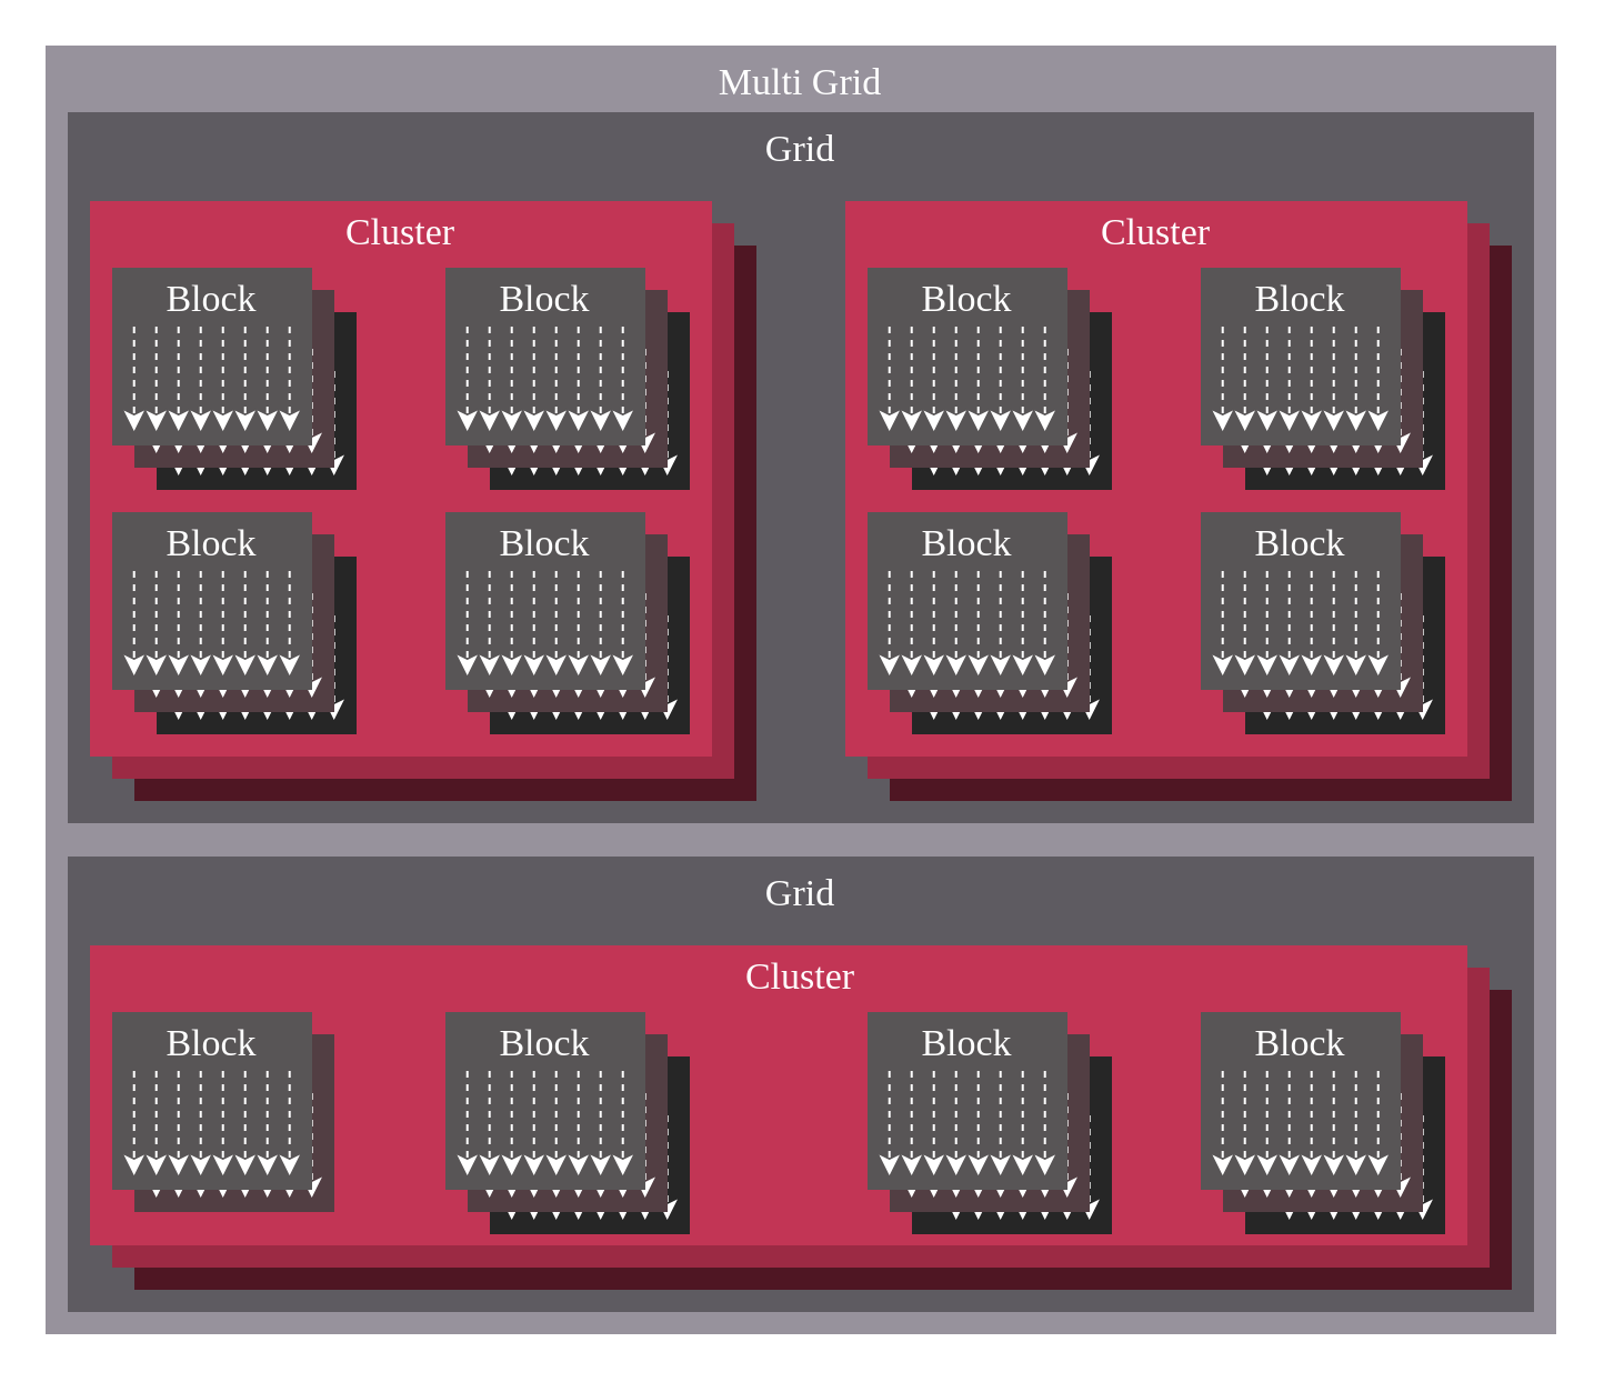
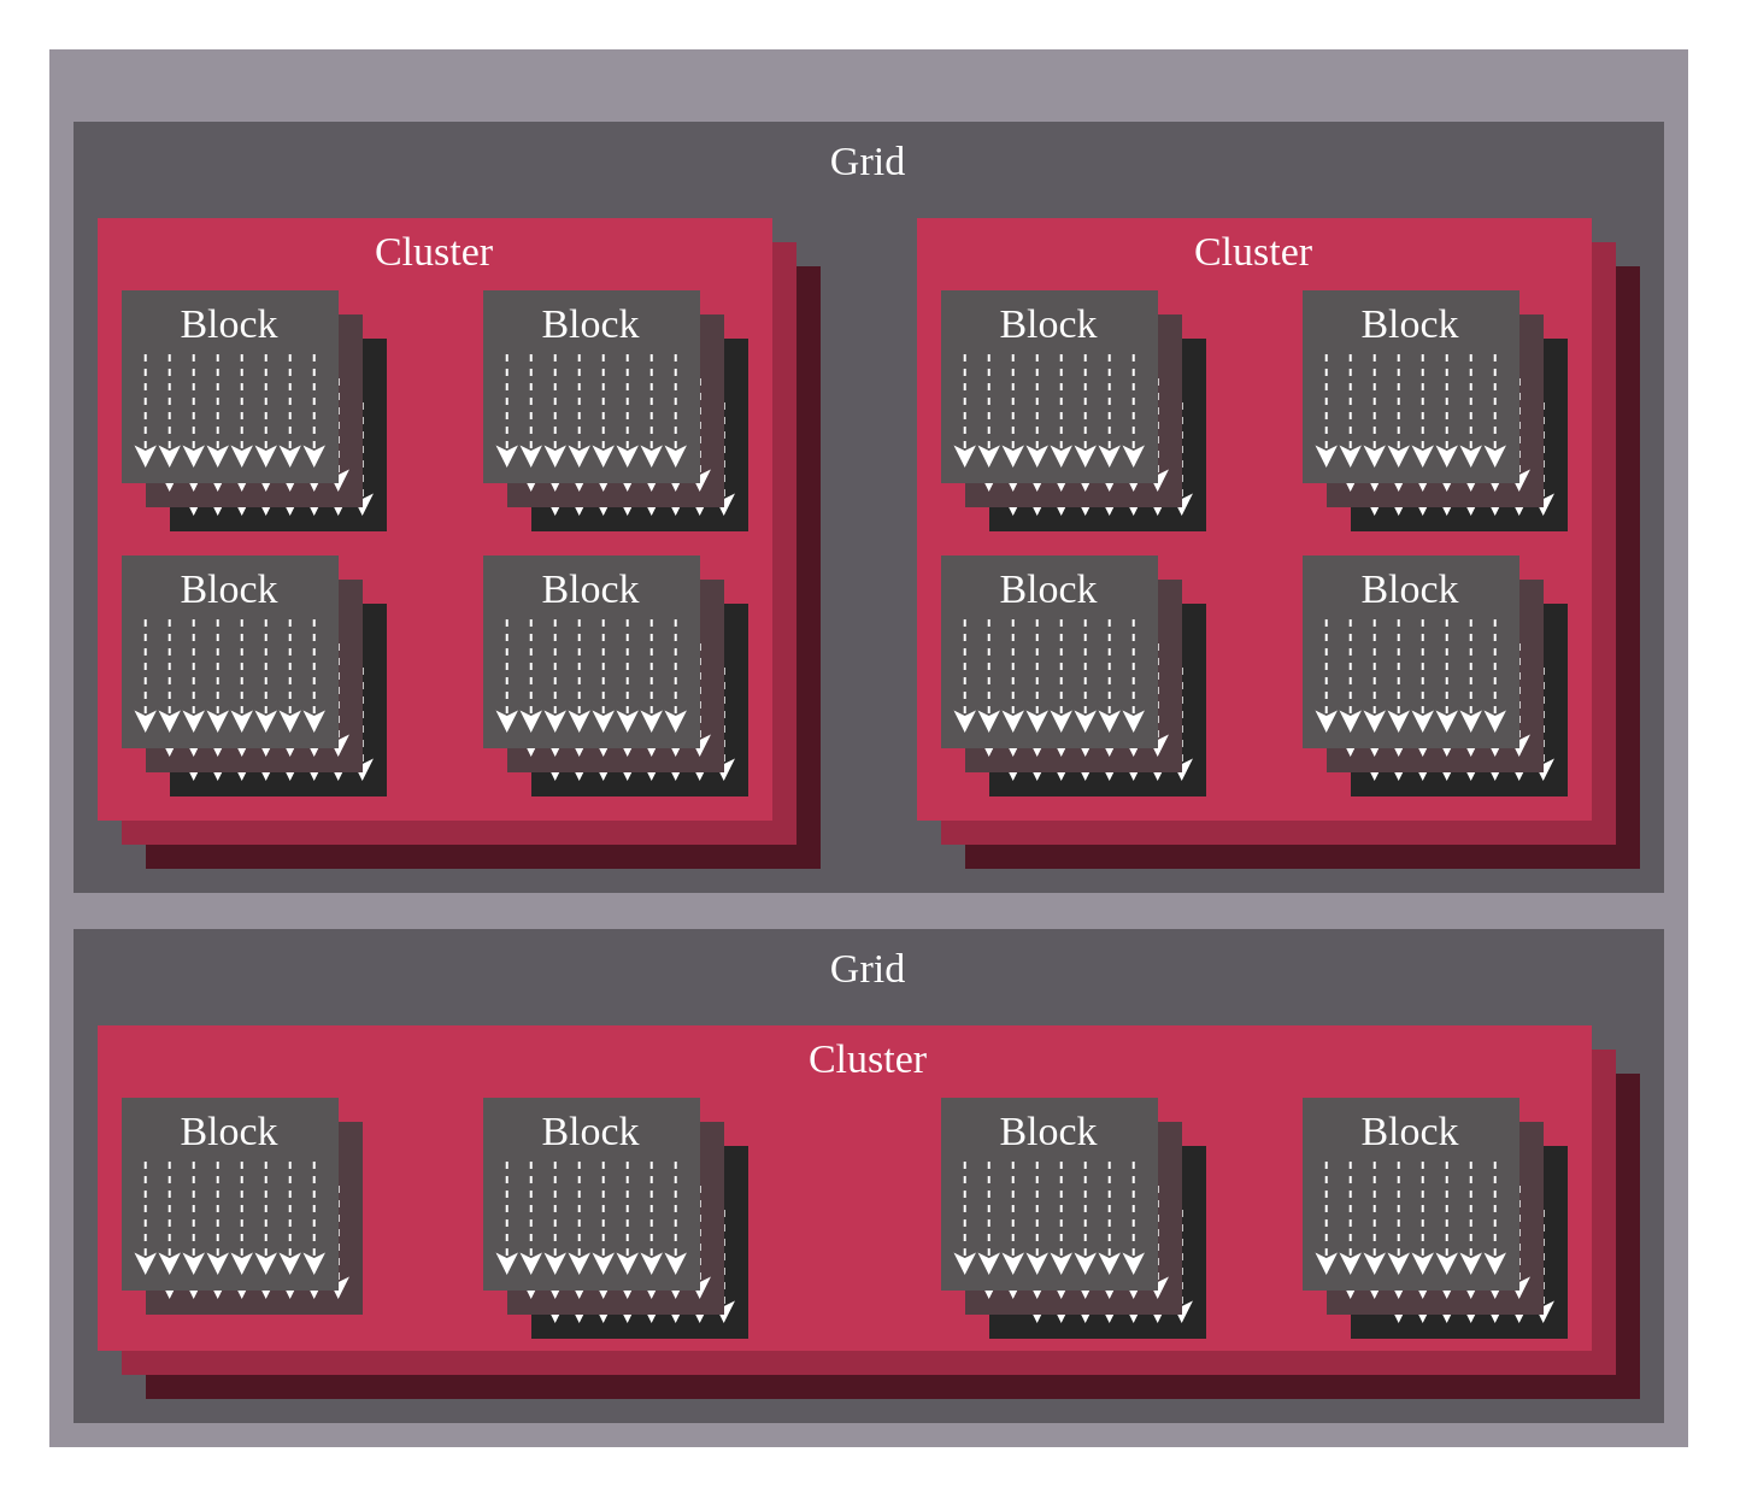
- <mxCell id="886" value="Multi Grid" style="text;strokeColor=none;fillColor=none;align=center;verticalAlign=middle;rounded=0;fontFamily=klavika;fontSize=17;fontColor=#FFFFFF;" parent="1" vertex="1"><mxGeometry x="315" width="90" height="30" as="geometry" y="20" /></mxCell>
